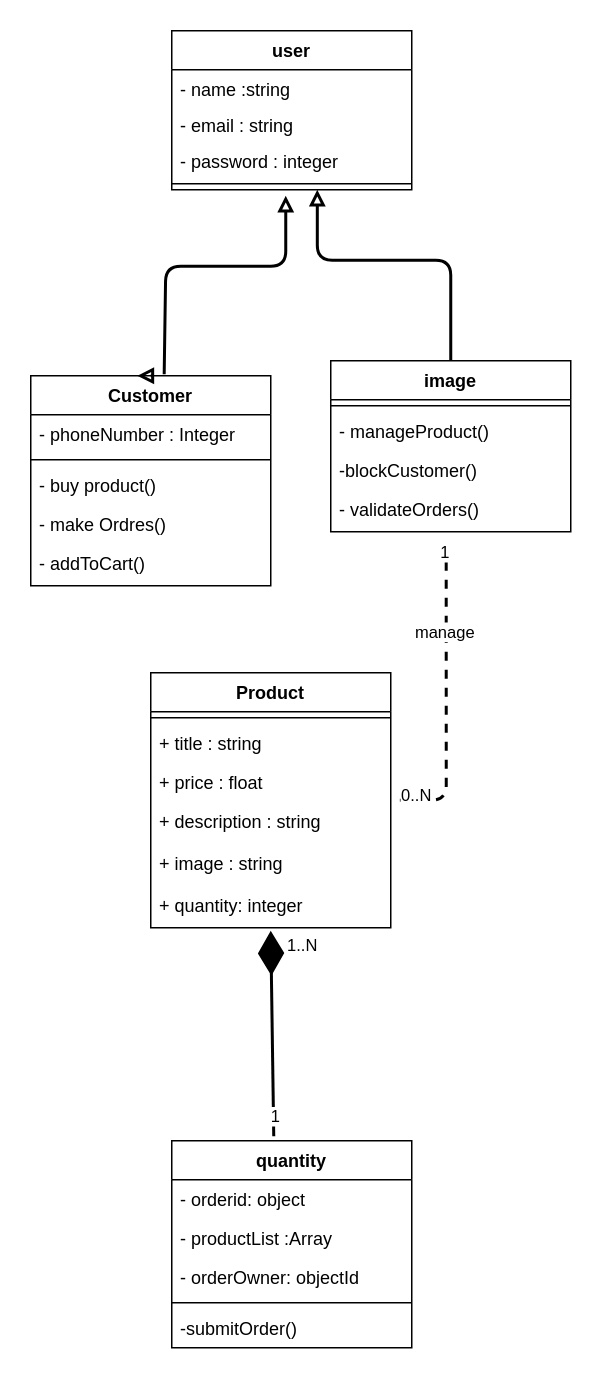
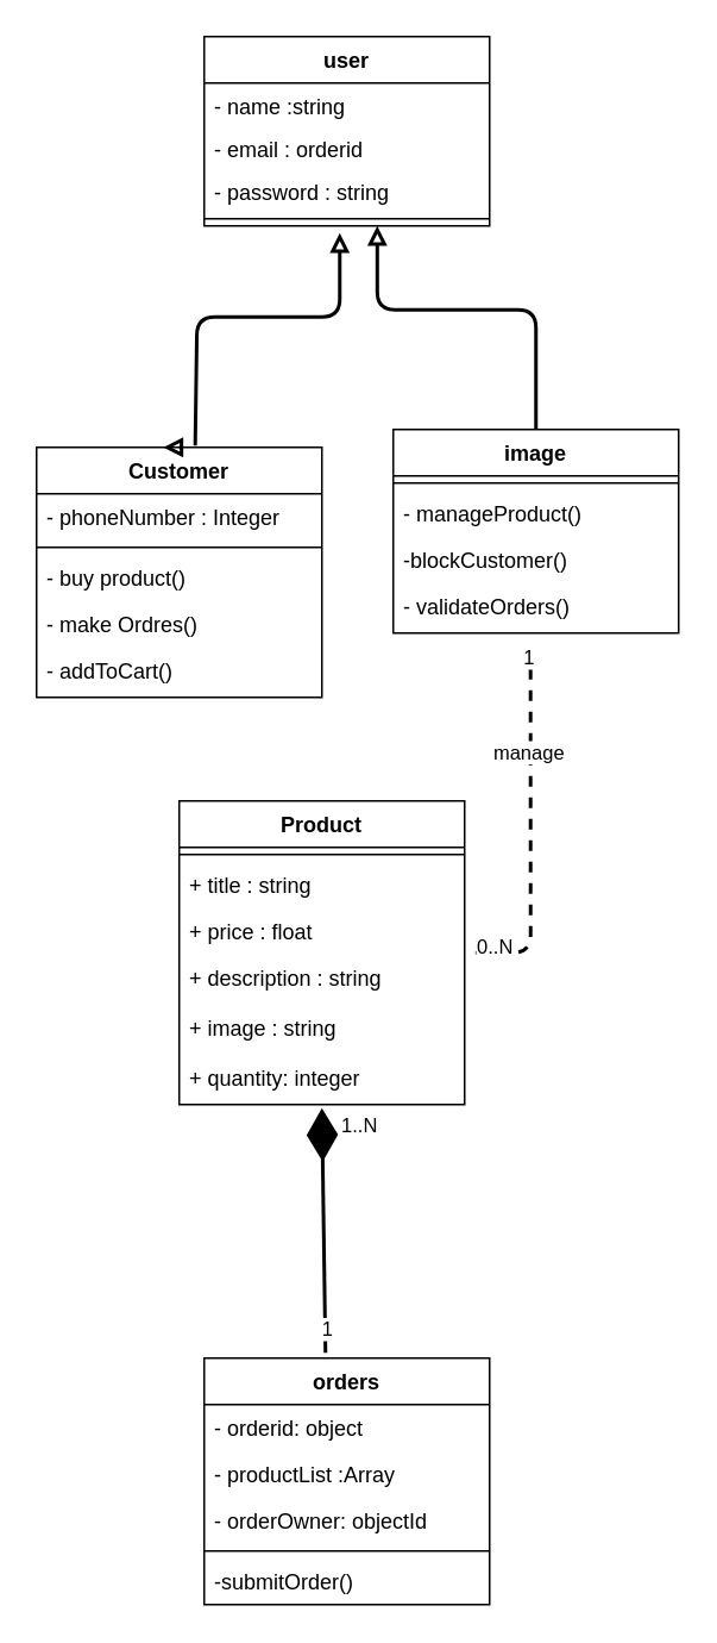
- <mxCell id="4" value="- email : string " style="text;strokeColor=none;fillColor=none;align=left;verticalAlign=top;spacingLeft=4;spacingRight=4;overflow=hidden;rotatable=0;points=[[0,0.5],[1,0.5]];portConstraint=eastwest;" parent="2" vertex="1"><mxGeometry y="50" width="160" height="24" as="geometry" /></mxCell>
+ <mxCell id="4" value="- email : orderid " style="text;strokeColor=none;fillColor=none;align=left;verticalAlign=top;spacingLeft=4;spacingRight=4;overflow=hidden;rotatable=0;points=[[0,0.5],[1,0.5]];portConstraint=eastwest;" parent="2" vertex="1"><mxGeometry y="50" width="160" height="24" as="geometry" /></mxCell>
- <mxCell id="5" value="- password : integer" style="text;strokeColor=none;fillColor=none;align=left;verticalAlign=top;spacingLeft=4;spacingRight=4;overflow=hidden;rotatable=0;points=[[0,0.5],[1,0.5]];portConstraint=eastwest;" parent="2" vertex="1"><mxGeometry y="74" width="160" height="24" as="geometry" /></mxCell>
+ <mxCell id="5" value="- password : string" style="text;strokeColor=none;fillColor=none;align=left;verticalAlign=top;spacingLeft=4;spacingRight=4;overflow=hidden;rotatable=0;points=[[0,0.5],[1,0.5]];portConstraint=eastwest;" parent="2" vertex="1"><mxGeometry y="74" width="160" height="24" as="geometry" /></mxCell>
- <mxCell id="33" value="quantity" style="swimlane;fontStyle=1;align=center;verticalAlign=top;childLayout=stackLayout;horizontal=1;startSize=26;horizontalStack=0;resizeParent=1;resizeParentMax=0;resizeLast=0;collapsible=1;marginBottom=0;" vertex="1" parent="1"><mxGeometry x="114" y="760" width="160" height="138" as="geometry" /></mxCell>
+ <mxCell id="33" value="orders" style="swimlane;fontStyle=1;align=center;verticalAlign=top;childLayout=stackLayout;horizontal=1;startSize=26;horizontalStack=0;resizeParent=1;resizeParentMax=0;resizeLast=0;collapsible=1;marginBottom=0;" vertex="1" parent="1"><mxGeometry x="114" y="760" width="160" height="138" as="geometry" /></mxCell>
